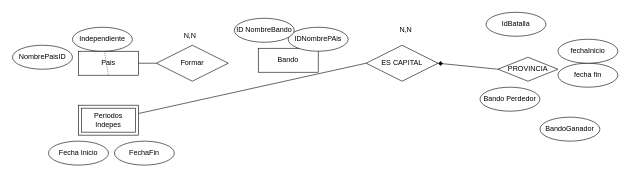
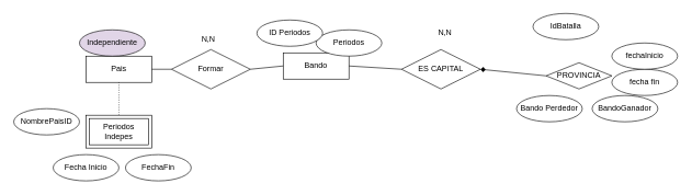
- <mxCell id="12" value="ID NombreBando" style="ellipse;whiteSpace=wrap;html=1;align=center;" vertex="1" parent="1"><mxGeometry x="390" y="30" width="100" height="40" as="geometry" /></mxCell>
+ <mxCell id="12" value="ID Periodos" style="ellipse;whiteSpace=wrap;html=1;align=center;" vertex="1" parent="1"><mxGeometry x="390" y="30" width="100" height="40" as="geometry" /></mxCell>
- <mxCell id="17" value="Independiente" style="ellipse;whiteSpace=wrap;html=1;align=center;" vertex="1" parent="1"><mxGeometry x="120" y="45" width="100" height="40" as="geometry" /></mxCell>
+ <mxCell id="17" value="Independiente" style="ellipse;whiteSpace=wrap;html=1;align=center;fillColor=#e1d5e7;" vertex="1" parent="1"><mxGeometry x="120" y="45" width="100" height="40" as="geometry" /></mxCell>
- <mxCell id="11" value="IDNombrePAis" style="ellipse;whiteSpace=wrap;html=1;align=center;" vertex="1" parent="1"><mxGeometry x="480" y="45" width="100" height="40" as="geometry" /></mxCell>
+ <mxCell id="11" value="Periodos" style="ellipse;whiteSpace=wrap;html=1;align=center;" vertex="1" parent="1"><mxGeometry x="480" y="45" width="100" height="40" as="geometry" /></mxCell>
- <mxCell id="18" value="NombrePaisID" style="ellipse;whiteSpace=wrap;html=1;align=center;" vertex="1" parent="1"><mxGeometry x="20" y="75" width="100" height="40" as="geometry" /></mxCell>
+ <mxCell id="18" value="NombrePaisID" style="ellipse;whiteSpace=wrap;html=1;align=center;" vertex="1" parent="1"><mxGeometry x="20" y="165" width="100" height="40" as="geometry" /></mxCell>
+ <mxCell id="9" value="" style="endArrow=none;html=1;rounded=0;entryX=0;entryY=0.5;entryDx=0;entryDy=0;exitX=1;exitY=0.5;exitDx=0;exitDy=0;" edge="1" parent="1" source="6" target="2"><mxGeometry relative="1" as="geometry"><mxPoint x="370" y="-15" as="sourcePoint" /><mxPoint x="530" y="-15" as="targetPoint" /></mxGeometry></mxCell>
- <mxCell id="24" value="" style="endArrow=none;html=1;rounded=0;dashed=1;dashPattern=1 2;exitX=0.5;exitY=1;exitDx=0;exitDy=0;" edge="1" parent="1" source="3" target="17"><mxGeometry relative="1" as="geometry"><mxPoint x="370" y="75" as="sourcePoint" /><mxPoint x="530" y="75" as="targetPoint" /></mxGeometry></mxCell>
+ <mxCell id="24" value="" style="endArrow=none;html=1;rounded=0;dashed=1;dashPattern=1 2;entryX=0.5;entryY=0;entryDx=0;entryDy=0;exitX=0.5;exitY=1;exitDx=0;exitDy=0;" edge="1" parent="1" source="3" target="23"><mxGeometry relative="1" as="geometry"><mxPoint x="370" y="75" as="sourcePoint" /><mxPoint x="530" y="75" as="targetPoint" /></mxGeometry></mxCell>
- <mxCell id="7" value="" style="endArrow=none;html=1;rounded=0;exitX=0;exitY=0.5;exitDx=0;exitDy=0;" edge="1" parent="1" source="5" target="23"><mxGeometry relative="1" as="geometry"><mxPoint x="370" y="-15" as="sourcePoint" /><mxPoint x="530" y="-15" as="targetPoint" /></mxGeometry></mxCell>
+ <mxCell id="7" value="" style="endArrow=none;html=1;rounded=0;exitX=0;exitY=0.5;exitDx=0;exitDy=0;entryX=1;entryY=0.5;entryDx=0;entryDy=0;" edge="1" parent="1" source="5" target="2"><mxGeometry relative="1" as="geometry"><mxPoint x="370" y="-15" as="sourcePoint" /><mxPoint x="530" y="-15" as="targetPoint" /></mxGeometry></mxCell>
- <mxCell id="13" value="Bando Perdedor" style="ellipse;whiteSpace=wrap;html=1;align=center;" vertex="1" parent="1"><mxGeometry x="800" y="145" width="100" height="40" as="geometry" /></mxCell>
+ <mxCell id="13" value="Bando Perdedor" style="ellipse;whiteSpace=wrap;html=1;align=center;" vertex="1" parent="1"><mxGeometry x="785" y="145" width="100" height="40" as="geometry" /></mxCell>
- <mxCell id="15" value="BandoGanador" style="ellipse;whiteSpace=wrap;html=1;align=center;" vertex="1" parent="1"><mxGeometry x="900" y="195" width="100" height="40" as="geometry" /></mxCell>
+ <mxCell id="15" value="BandoGanador" style="ellipse;whiteSpace=wrap;html=1;align=center;" vertex="1" parent="1"><mxGeometry x="900" y="145" width="100" height="40" as="geometry" /></mxCell>
